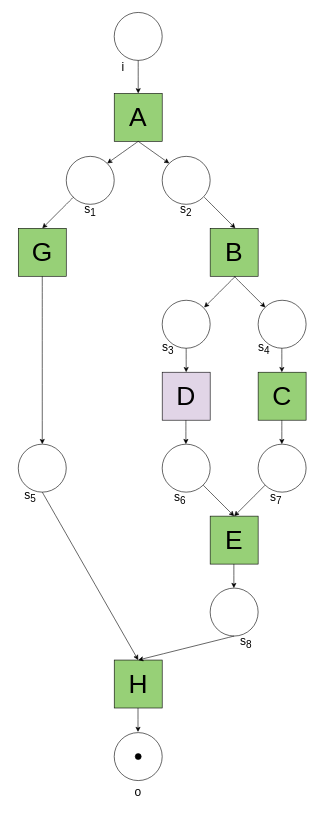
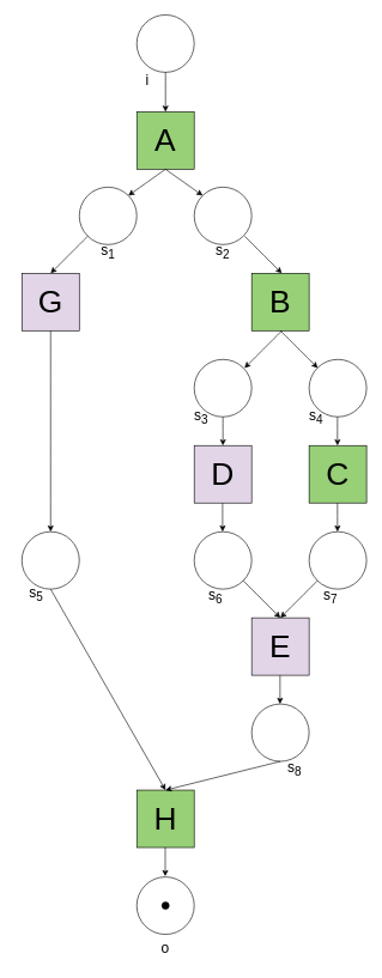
- <mxCell id="7" value="G" style="rounded=0;whiteSpace=wrap;html=1;fontSize=44;fillColor=#97D077;" vertex="1" parent="1"><mxGeometry x="30" y="380" width="80" height="80" as="geometry" /></mxCell>
+ <mxCell id="7" value="G" style="rounded=0;whiteSpace=wrap;html=1;fontSize=44;fillColor=#e1d5e7;" vertex="1" parent="1"><mxGeometry x="30" y="380" width="80" height="80" as="geometry" /></mxCell>
- <mxCell id="15" value="E" style="rounded=0;whiteSpace=wrap;html=1;fontSize=44;fillColor=#97D077;" vertex="1" parent="1"><mxGeometry x="350" y="860" width="80" height="80" as="geometry" /></mxCell>
+ <mxCell id="15" value="E" style="rounded=0;whiteSpace=wrap;html=1;fontSize=44;fillColor=#e1d5e7;" vertex="1" parent="1"><mxGeometry x="350" y="860" width="80" height="80" as="geometry" /></mxCell>
